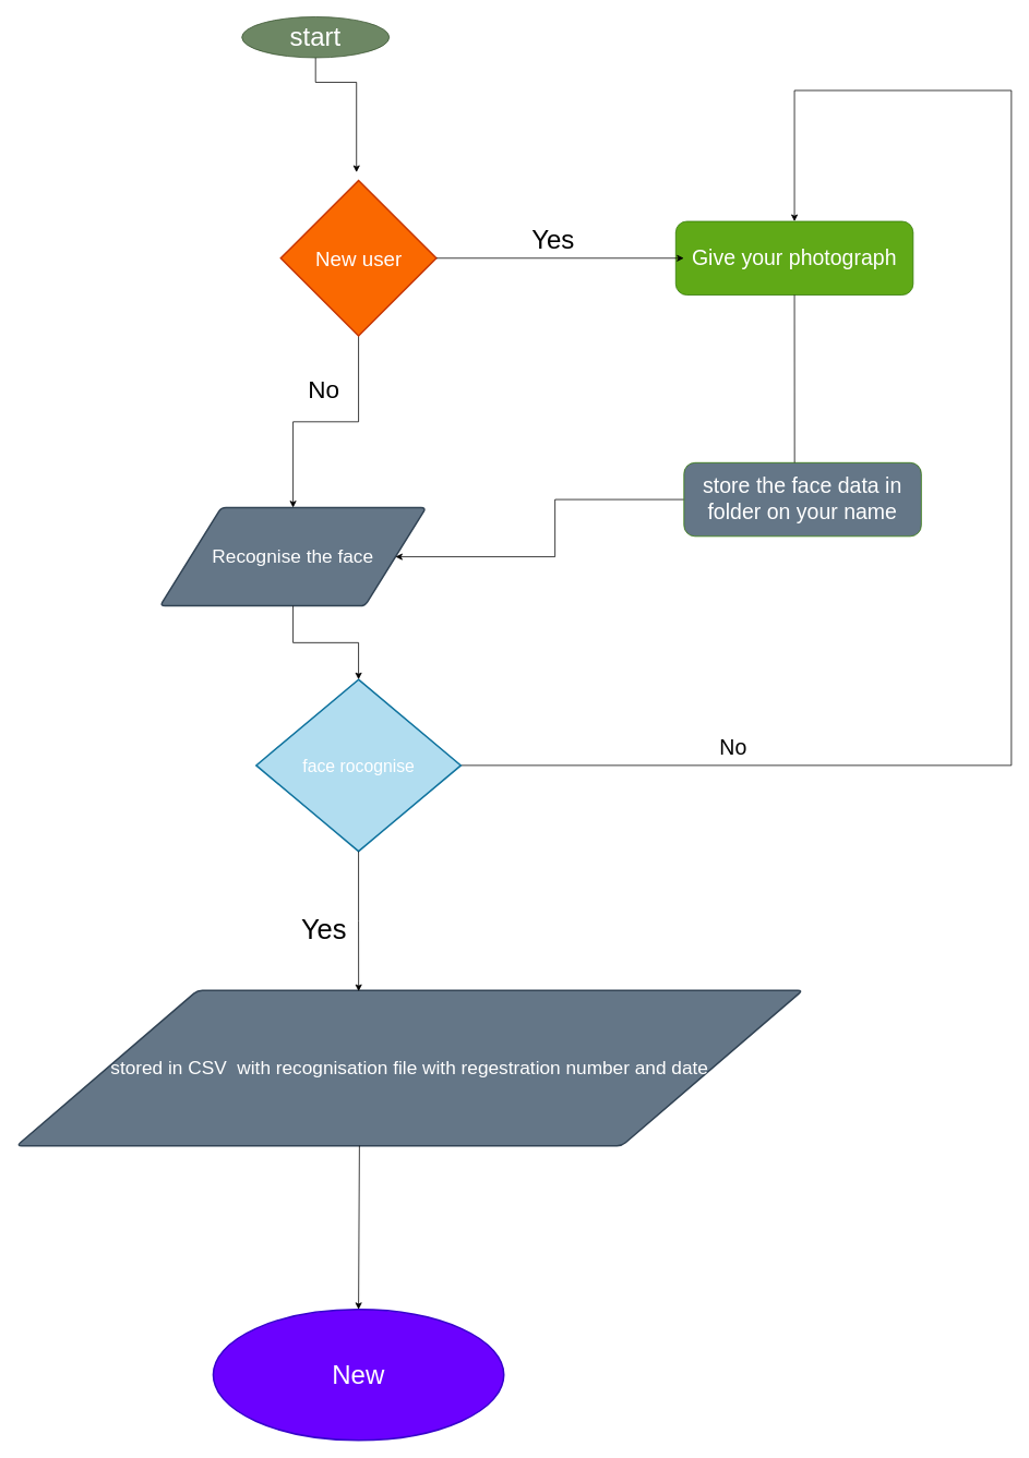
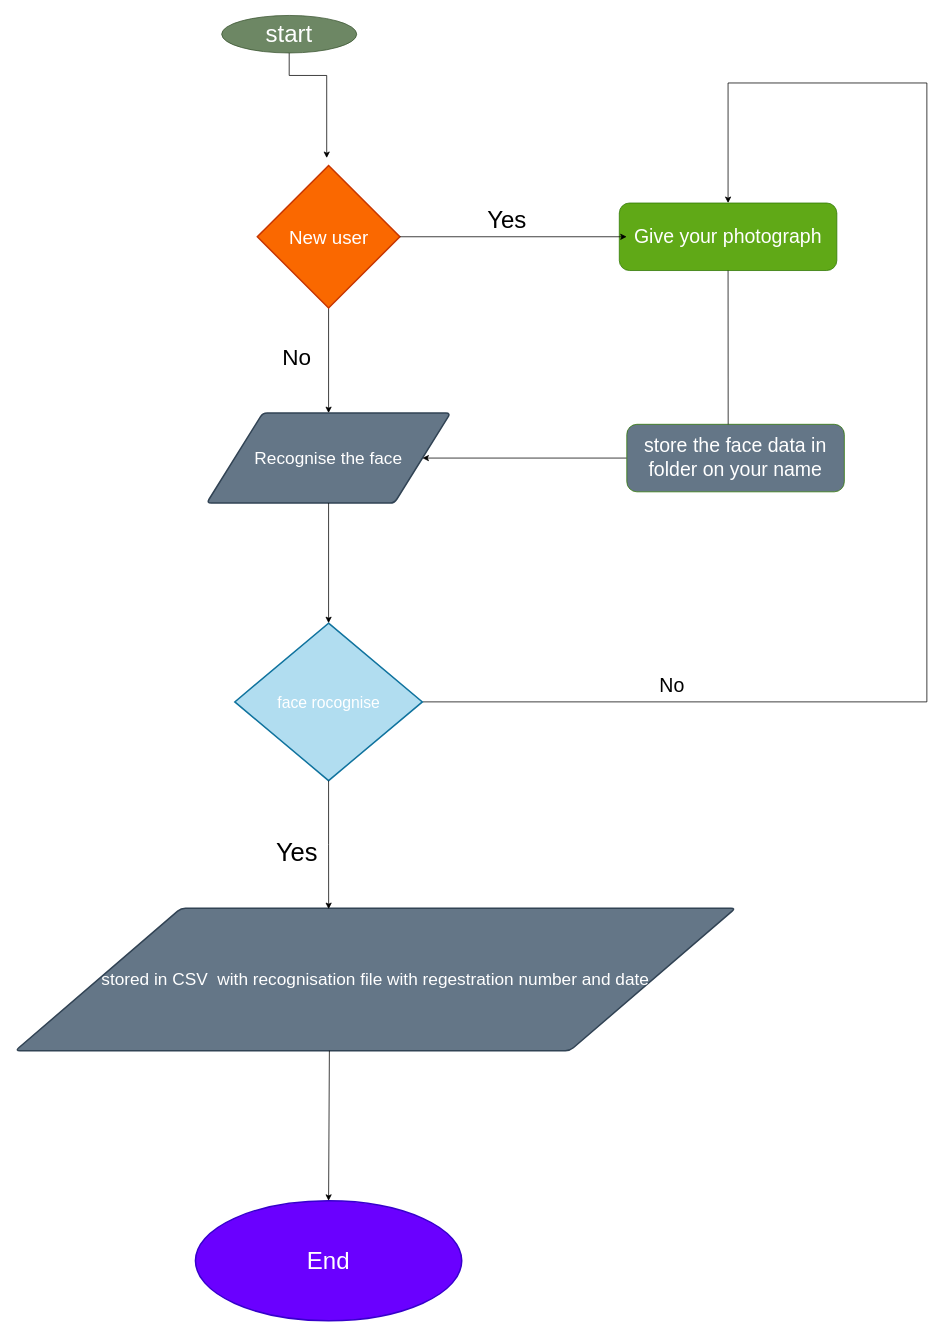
- <mxCell id="6" value="Recognise the face" style="shape=parallelogram;html=1;strokeWidth=2;perimeter=parallelogramPerimeter;whiteSpace=wrap;rounded=1;arcSize=12;size=0.23;fontSize=23;fillColor=#647687;fontColor=#ffffff;strokeColor=#314354;" vertex="1" parent="1"><mxGeometry x="195" y="620" width="325" height="120" as="geometry" /></mxCell>
+ <mxCell id="6" value="Recognise the face" style="shape=parallelogram;html=1;strokeWidth=2;perimeter=parallelogramPerimeter;whiteSpace=wrap;rounded=1;arcSize=12;size=0.23;fontSize=23;fillColor=#647687;fontColor=#ffffff;strokeColor=#314354;" vertex="1" parent="1"><mxGeometry x="275" y="550" width="325" height="120" as="geometry" /></mxCell>
- <mxCell id="10" value="New" style="strokeWidth=2;html=1;shape=mxgraph.flowchart.start_1;whiteSpace=wrap;fontSize=32;fillColor=#6a00ff;fontColor=#ffffff;strokeColor=#3700CC;" vertex="1" parent="1"><mxGeometry x="260" y="1600" width="355" height="160" as="geometry" /></mxCell>
+ <mxCell id="10" value="End" style="strokeWidth=2;html=1;shape=mxgraph.flowchart.start_1;whiteSpace=wrap;fontSize=32;fillColor=#6a00ff;fontColor=#ffffff;strokeColor=#3700CC;" vertex="1" parent="1"><mxGeometry x="260" y="1600" width="355" height="160" as="geometry" /></mxCell>
